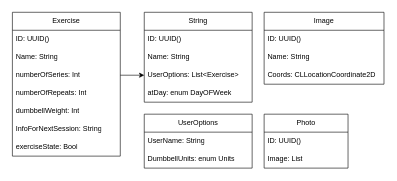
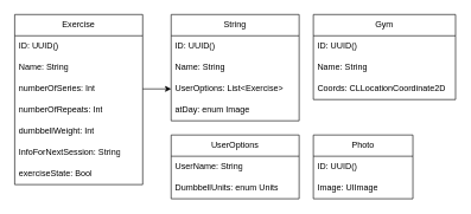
- <mxCell id="15" value="Image" style="swimlane;fontStyle=0;childLayout=stackLayout;horizontal=1;startSize=30;horizontalStack=0;resizeParent=1;resizeParentMax=0;resizeLast=0;collapsible=1;marginBottom=0;whiteSpace=wrap;html=1;" vertex="1" parent="1"><mxGeometry x="440" y="20" width="200" height="120" as="geometry" /></mxCell>
+ <mxCell id="15" value="Gym" style="swimlane;fontStyle=0;childLayout=stackLayout;horizontal=1;startSize=30;horizontalStack=0;resizeParent=1;resizeParentMax=0;resizeLast=0;collapsible=1;marginBottom=0;whiteSpace=wrap;html=1;" vertex="1" parent="1"><mxGeometry x="440" y="20" width="200" height="120" as="geometry" /></mxCell>
- <mxCell id="14" value="atDay: enum DayOFWeek" style="text;strokeColor=none;fillColor=none;align=left;verticalAlign=middle;spacingLeft=4;spacingRight=4;overflow=hidden;points=[[0,0.5],[1,0.5]];portConstraint=eastwest;rotatable=0;whiteSpace=wrap;html=1;" vertex="1" parent="10"><mxGeometry y="120" width="180" height="30" as="geometry" /></mxCell>
+ <mxCell id="14" value="atDay: enum Image" style="text;strokeColor=none;fillColor=none;align=left;verticalAlign=middle;spacingLeft=4;spacingRight=4;overflow=hidden;points=[[0,0.5],[1,0.5]];portConstraint=eastwest;rotatable=0;whiteSpace=wrap;html=1;" vertex="1" parent="10"><mxGeometry y="120" width="180" height="30" as="geometry" /></mxCell>
- <mxCell id="25" value="Image: List" style="text;strokeColor=none;fillColor=none;align=left;verticalAlign=middle;spacingLeft=4;spacingRight=4;overflow=hidden;points=[[0,0.5],[1,0.5]];portConstraint=eastwest;rotatable=0;whiteSpace=wrap;html=1;" vertex="1" parent="23"><mxGeometry y="60" width="140" height="30" as="geometry" /></mxCell>
+ <mxCell id="25" value="Image: UIImage" style="text;strokeColor=none;fillColor=none;align=left;verticalAlign=middle;spacingLeft=4;spacingRight=4;overflow=hidden;points=[[0,0.5],[1,0.5]];portConstraint=eastwest;rotatable=0;whiteSpace=wrap;html=1;" vertex="1" parent="23"><mxGeometry y="60" width="140" height="30" as="geometry" /></mxCell>
